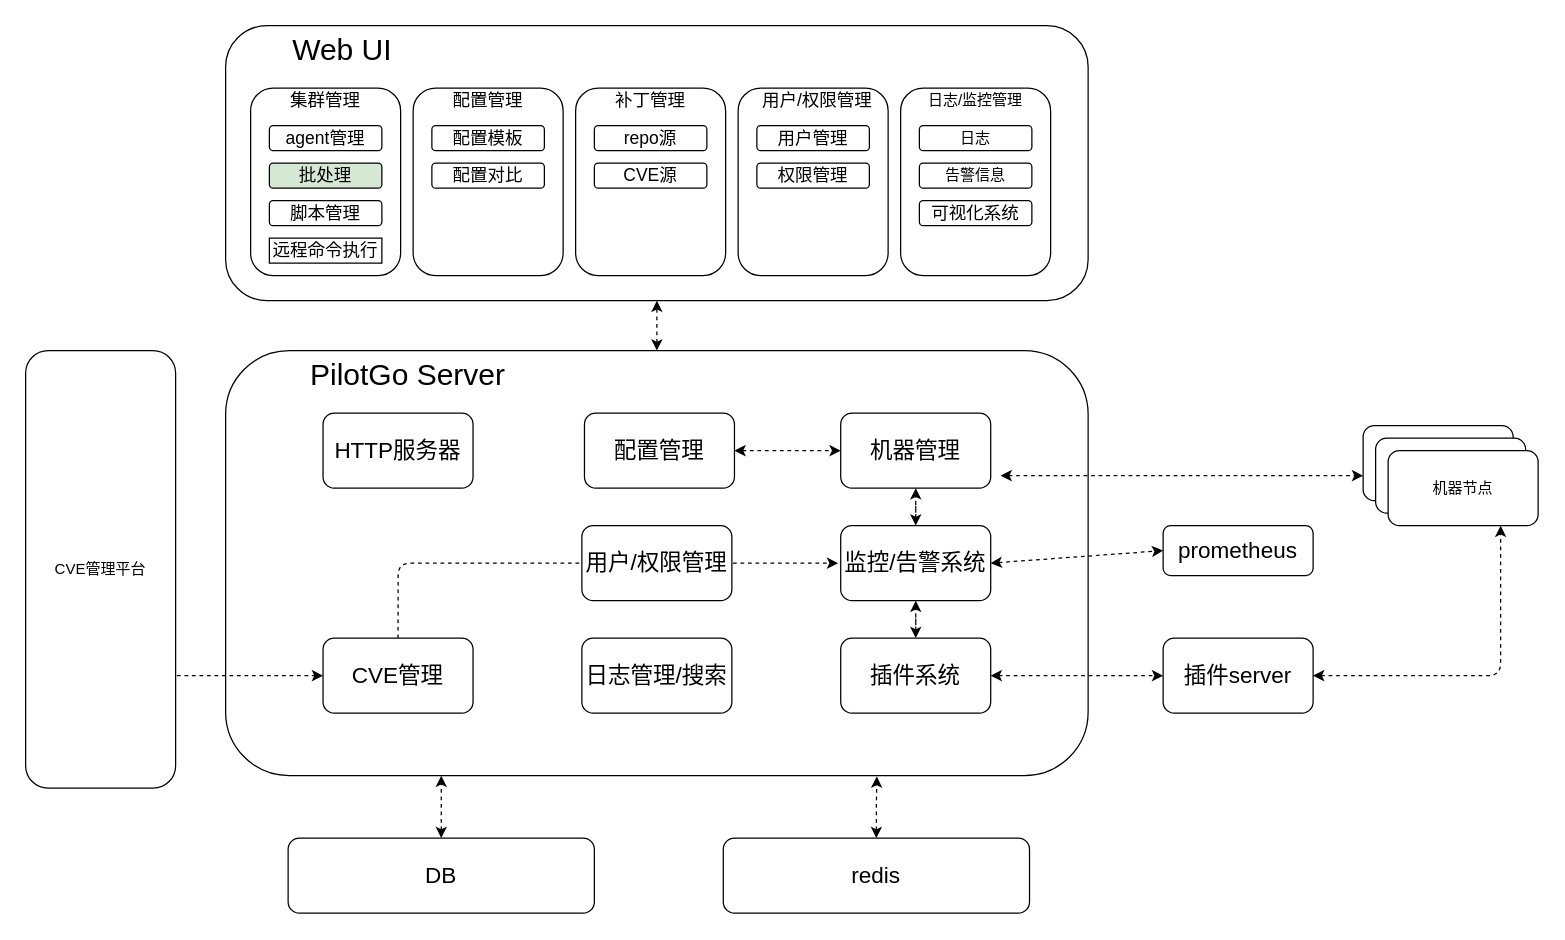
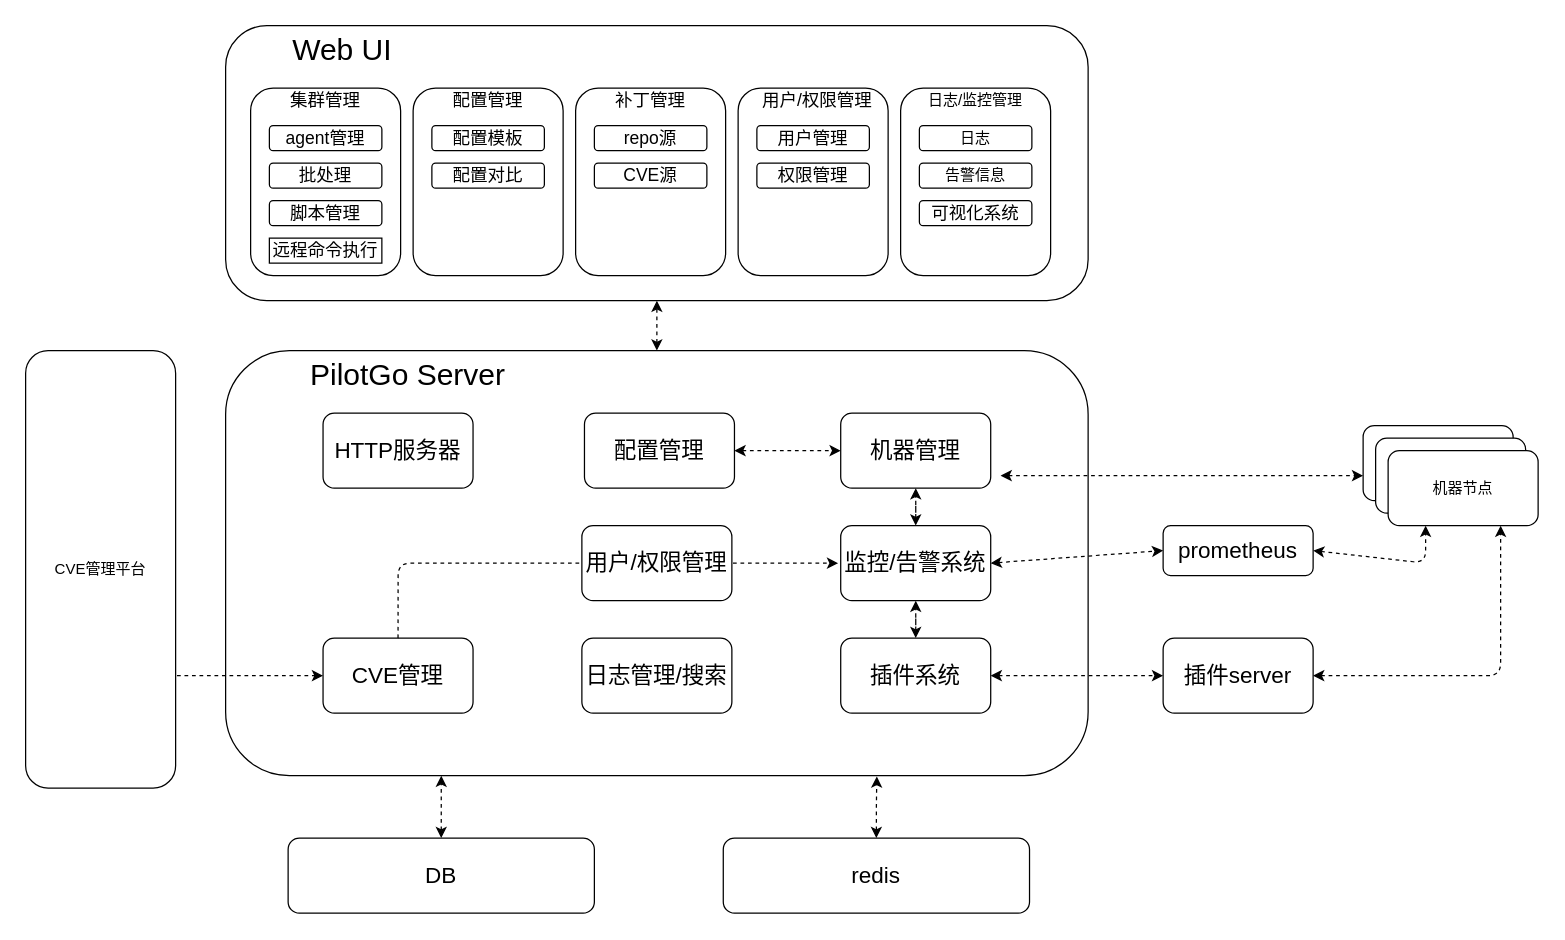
- <mxCell id="34" value="&lt;font style=&quot;font-size: 14px&quot;&gt;批处理&lt;/font&gt;" style="rounded=1;whiteSpace=wrap;html=1;fillColor=#d5e8d4;" parent="1" vertex="1"><mxGeometry x="215" y="130" width="90" height="20" as="geometry" /></mxCell>
+ <mxCell id="34" value="&lt;font style=&quot;font-size: 14px&quot;&gt;批处理&lt;/font&gt;" style="rounded=1;whiteSpace=wrap;html=1;" parent="1" vertex="1"><mxGeometry x="215" y="130" width="90" height="20" as="geometry" /></mxCell>
+ <mxCell id="48" value="" style="endArrow=classic;startArrow=classic;html=1;entryX=0.25;entryY=1;entryDx=0;entryDy=0;exitX=1;exitY=0.5;exitDx=0;exitDy=0;dashed=1;" parent="1" source="10" target="7" edge="1"><mxGeometry width="50" height="50" relative="1" as="geometry"><mxPoint x="1060" y="500" as="sourcePoint" /><mxPoint x="1040" y="390" as="targetPoint" /><Array as="points"><mxPoint x="1140" y="450" /></Array></mxGeometry></mxCell>
